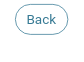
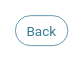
- <mxCell id="2" value="&lt;font style=&quot;font-size: 18px;&quot;&gt;Back&lt;/font&gt;" style="rounded=1;whiteSpace=wrap;html=1;arcSize=50;fontFamily=Roboto;fontColor=#377A94;strokeColor=#377A94;" parent="1" vertex="1"><mxGeometry x="20" y="5" width="70" height="40" as="geometry" /></mxCell>
+ <mxCell id="2" value="&lt;font style=&quot;font-size: 18px;&quot;&gt;Back&lt;/font&gt;" style="rounded=1;whiteSpace=wrap;html=1;arcSize=50;fontFamily=Roboto;fontColor=#377A94;strokeColor=#377A94;" parent="1" vertex="1"><mxGeometry x="20" y="20" width="70" height="40" as="geometry" /></mxCell>
